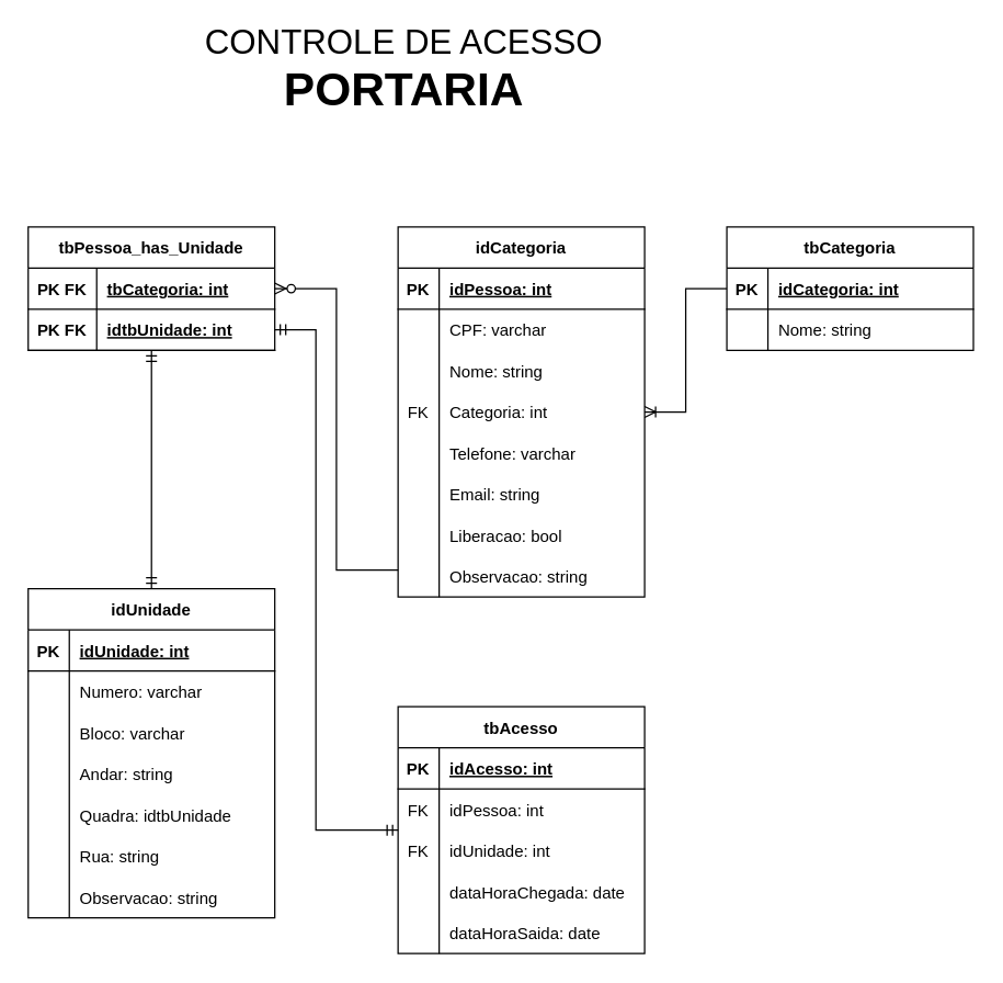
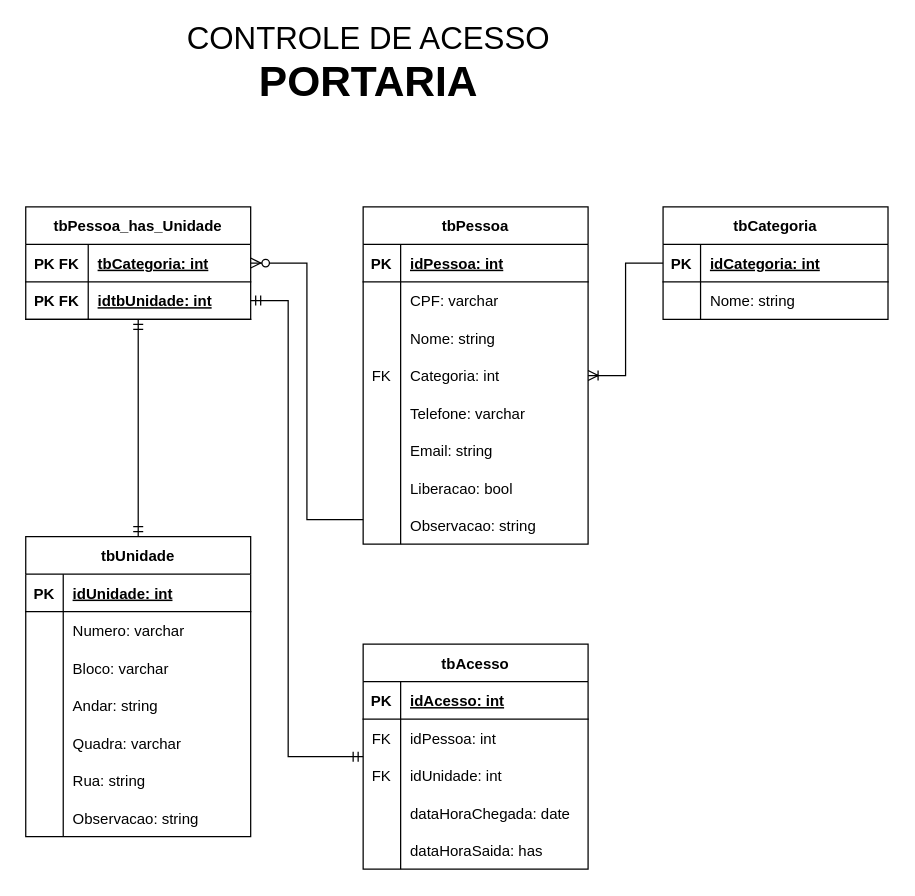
- <mxCell id="2" value="idCategoria" style="shape=table;startSize=30;container=1;collapsible=1;childLayout=tableLayout;fixedRows=1;rowLines=0;fontStyle=1;align=center;resizeLast=1;" vertex="1" parent="1"><mxGeometry x="290" y="165" width="180" height="270" as="geometry"><mxRectangle x="80" y="70" width="90" height="30" as="alternateBounds" /></mxGeometry></mxCell>
+ <mxCell id="2" value="tbPessoa" style="shape=table;startSize=30;container=1;collapsible=1;childLayout=tableLayout;fixedRows=1;rowLines=0;fontStyle=1;align=center;resizeLast=1;" vertex="1" parent="1"><mxGeometry x="290" y="165" width="180" height="270" as="geometry"><mxRectangle x="80" y="70" width="90" height="30" as="alternateBounds" /></mxGeometry></mxCell>
- <mxCell id="27" value="idUnidade" style="shape=table;startSize=30;container=1;collapsible=1;childLayout=tableLayout;fixedRows=1;rowLines=0;fontStyle=1;align=center;resizeLast=1;" vertex="1" parent="1"><mxGeometry x="20" y="429" width="180" height="240" as="geometry"><mxRectangle x="80" y="70" width="90" height="30" as="alternateBounds" /></mxGeometry></mxCell>
+ <mxCell id="27" value="tbUnidade" style="shape=table;startSize=30;container=1;collapsible=1;childLayout=tableLayout;fixedRows=1;rowLines=0;fontStyle=1;align=center;resizeLast=1;" vertex="1" parent="1"><mxGeometry x="20" y="429" width="180" height="240" as="geometry"><mxRectangle x="80" y="70" width="90" height="30" as="alternateBounds" /></mxGeometry></mxCell>
- <mxCell id="42" value="Quadra: idtbUnidade" style="shape=partialRectangle;connectable=0;fillColor=none;top=0;left=0;bottom=0;right=0;align=left;spacingLeft=6;overflow=hidden;" vertex="1" parent="40"><mxGeometry x="30" width="150" height="30" as="geometry"><mxRectangle width="150" height="30" as="alternateBounds" /></mxGeometry></mxCell>
+ <mxCell id="42" value="Quadra: varchar" style="shape=partialRectangle;connectable=0;fillColor=none;top=0;left=0;bottom=0;right=0;align=left;spacingLeft=6;overflow=hidden;" vertex="1" parent="40"><mxGeometry x="30" width="150" height="30" as="geometry"><mxRectangle width="150" height="30" as="alternateBounds" /></mxGeometry></mxCell>
- <mxCell id="71" value="dataHoraSaida: date" style="shape=partialRectangle;connectable=0;fillColor=none;top=0;left=0;bottom=0;right=0;align=left;spacingLeft=6;overflow=hidden;" vertex="1" parent="69"><mxGeometry x="30" width="150" height="30" as="geometry"><mxRectangle width="150" height="30" as="alternateBounds" /></mxGeometry></mxCell>
+ <mxCell id="71" value="dataHoraSaida: has" style="shape=partialRectangle;connectable=0;fillColor=none;top=0;left=0;bottom=0;right=0;align=left;spacingLeft=6;overflow=hidden;" vertex="1" parent="69"><mxGeometry x="30" width="150" height="30" as="geometry"><mxRectangle width="150" height="30" as="alternateBounds" /></mxGeometry></mxCell>
